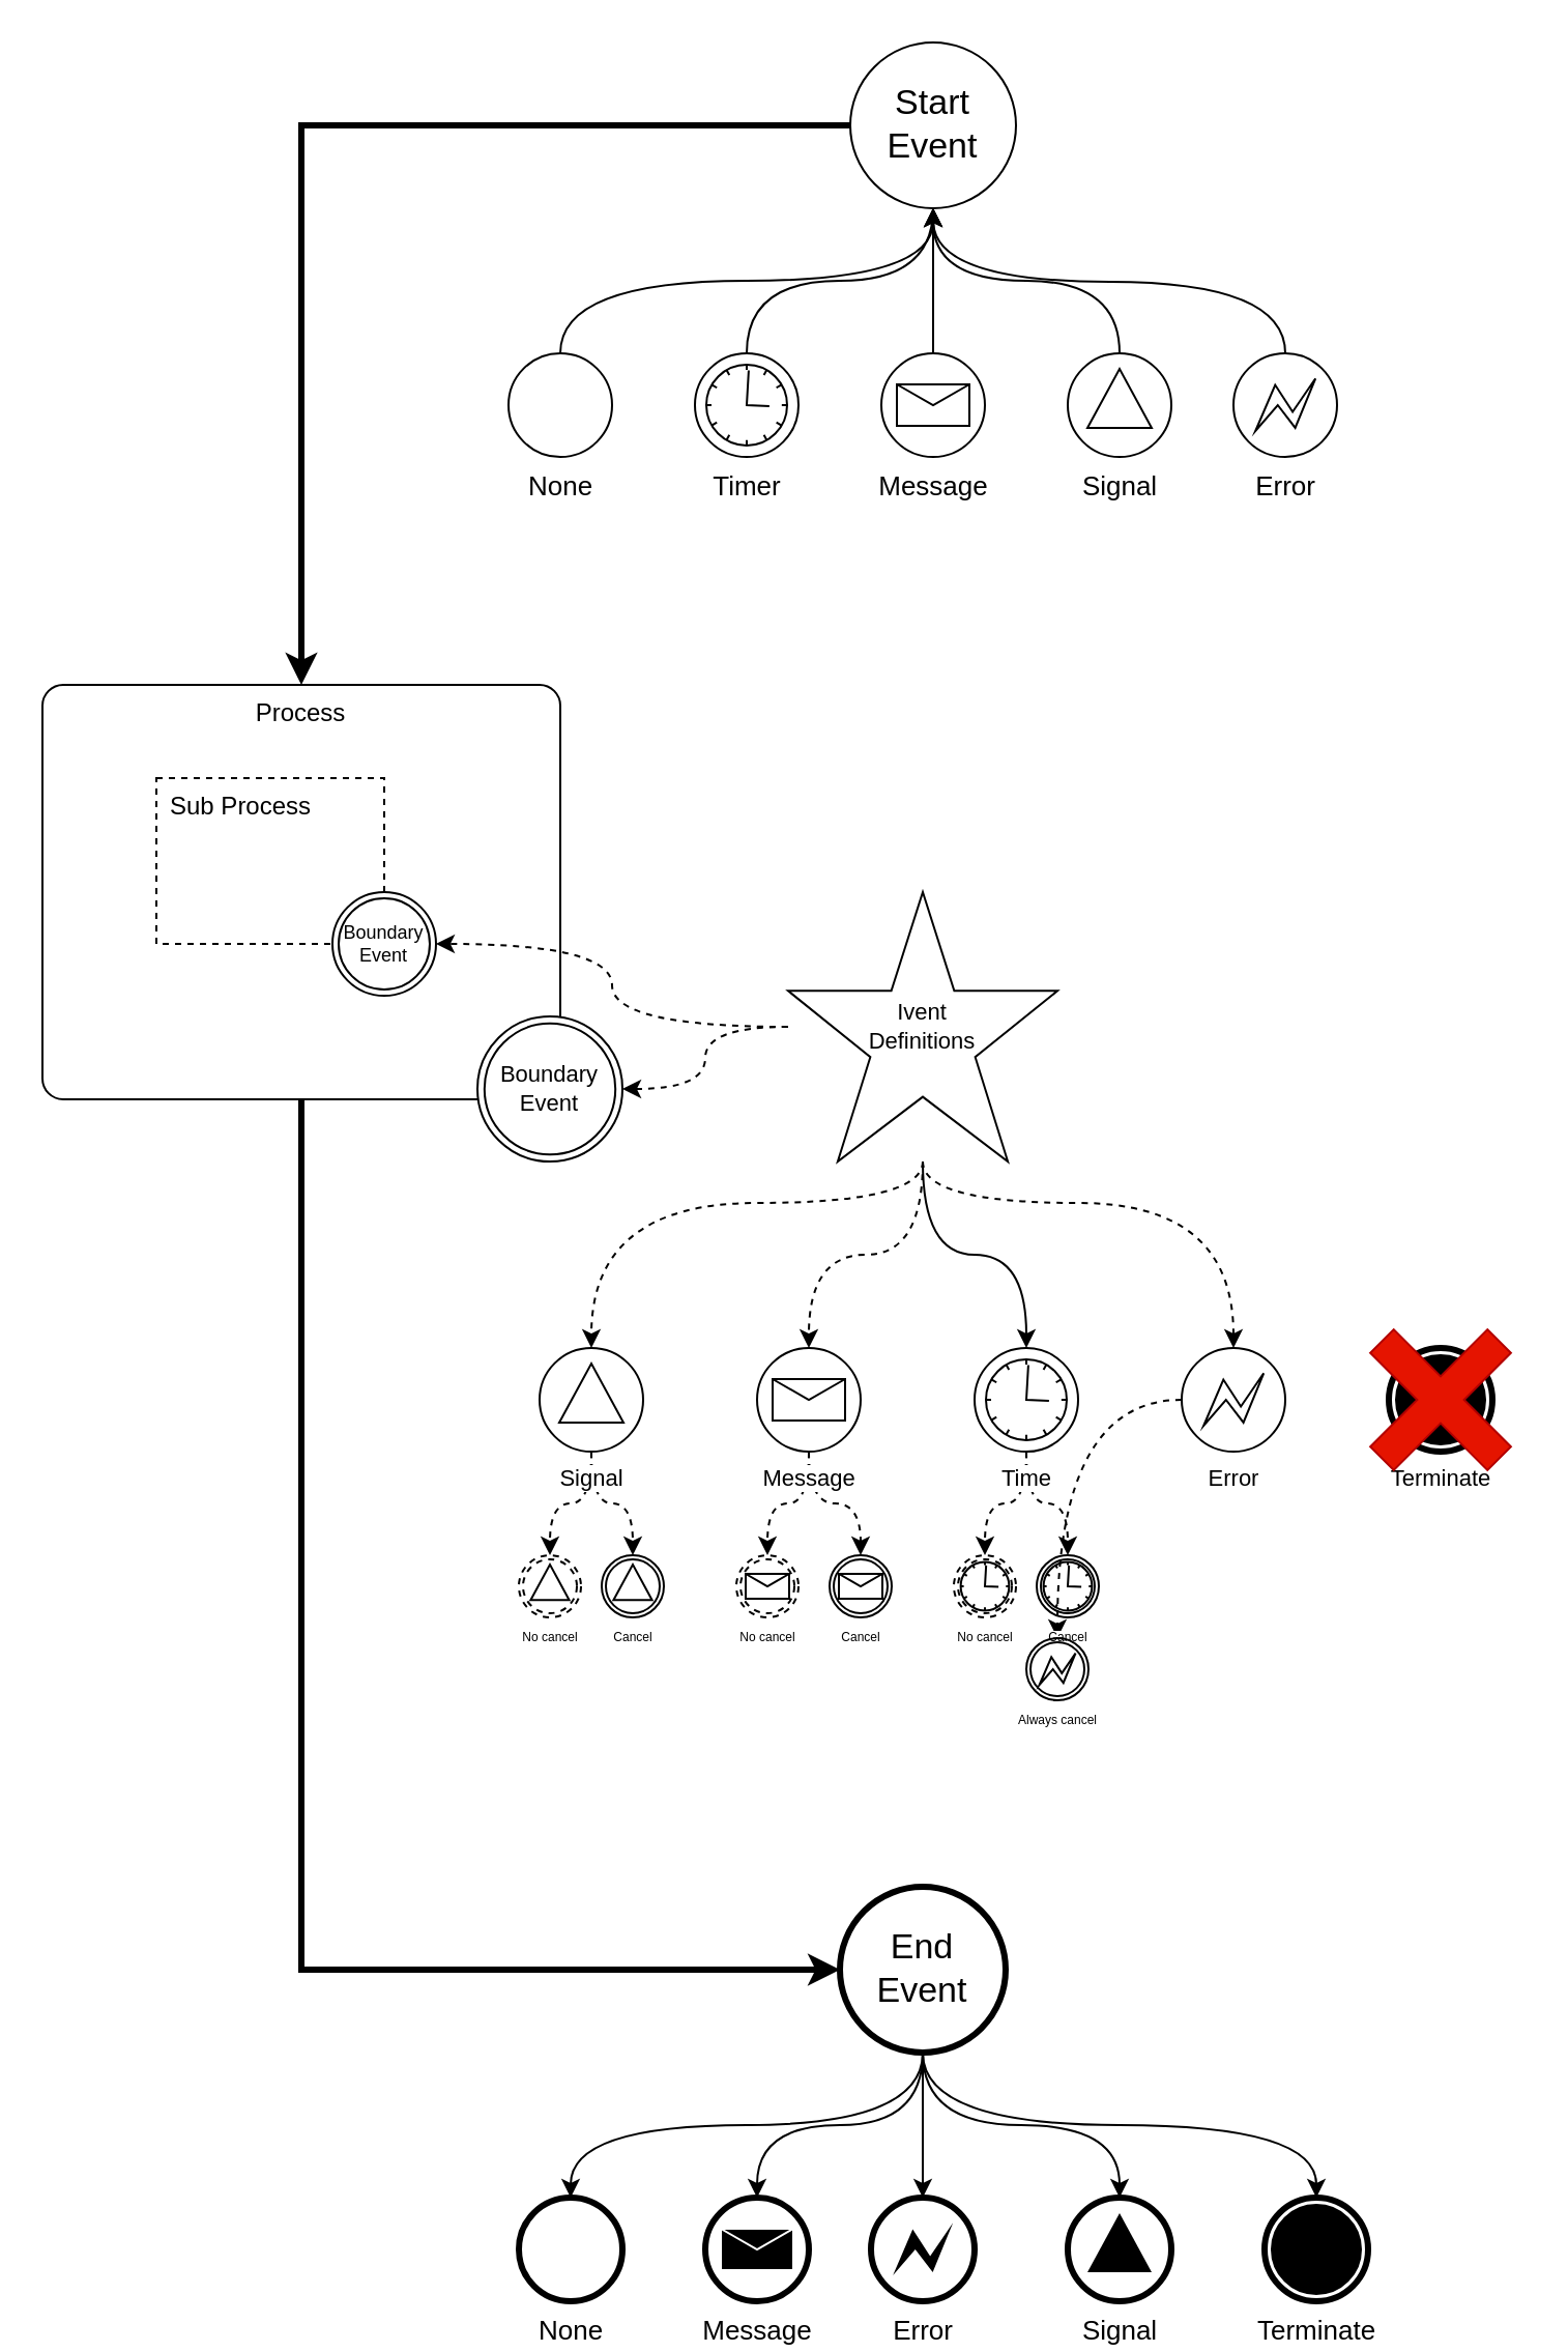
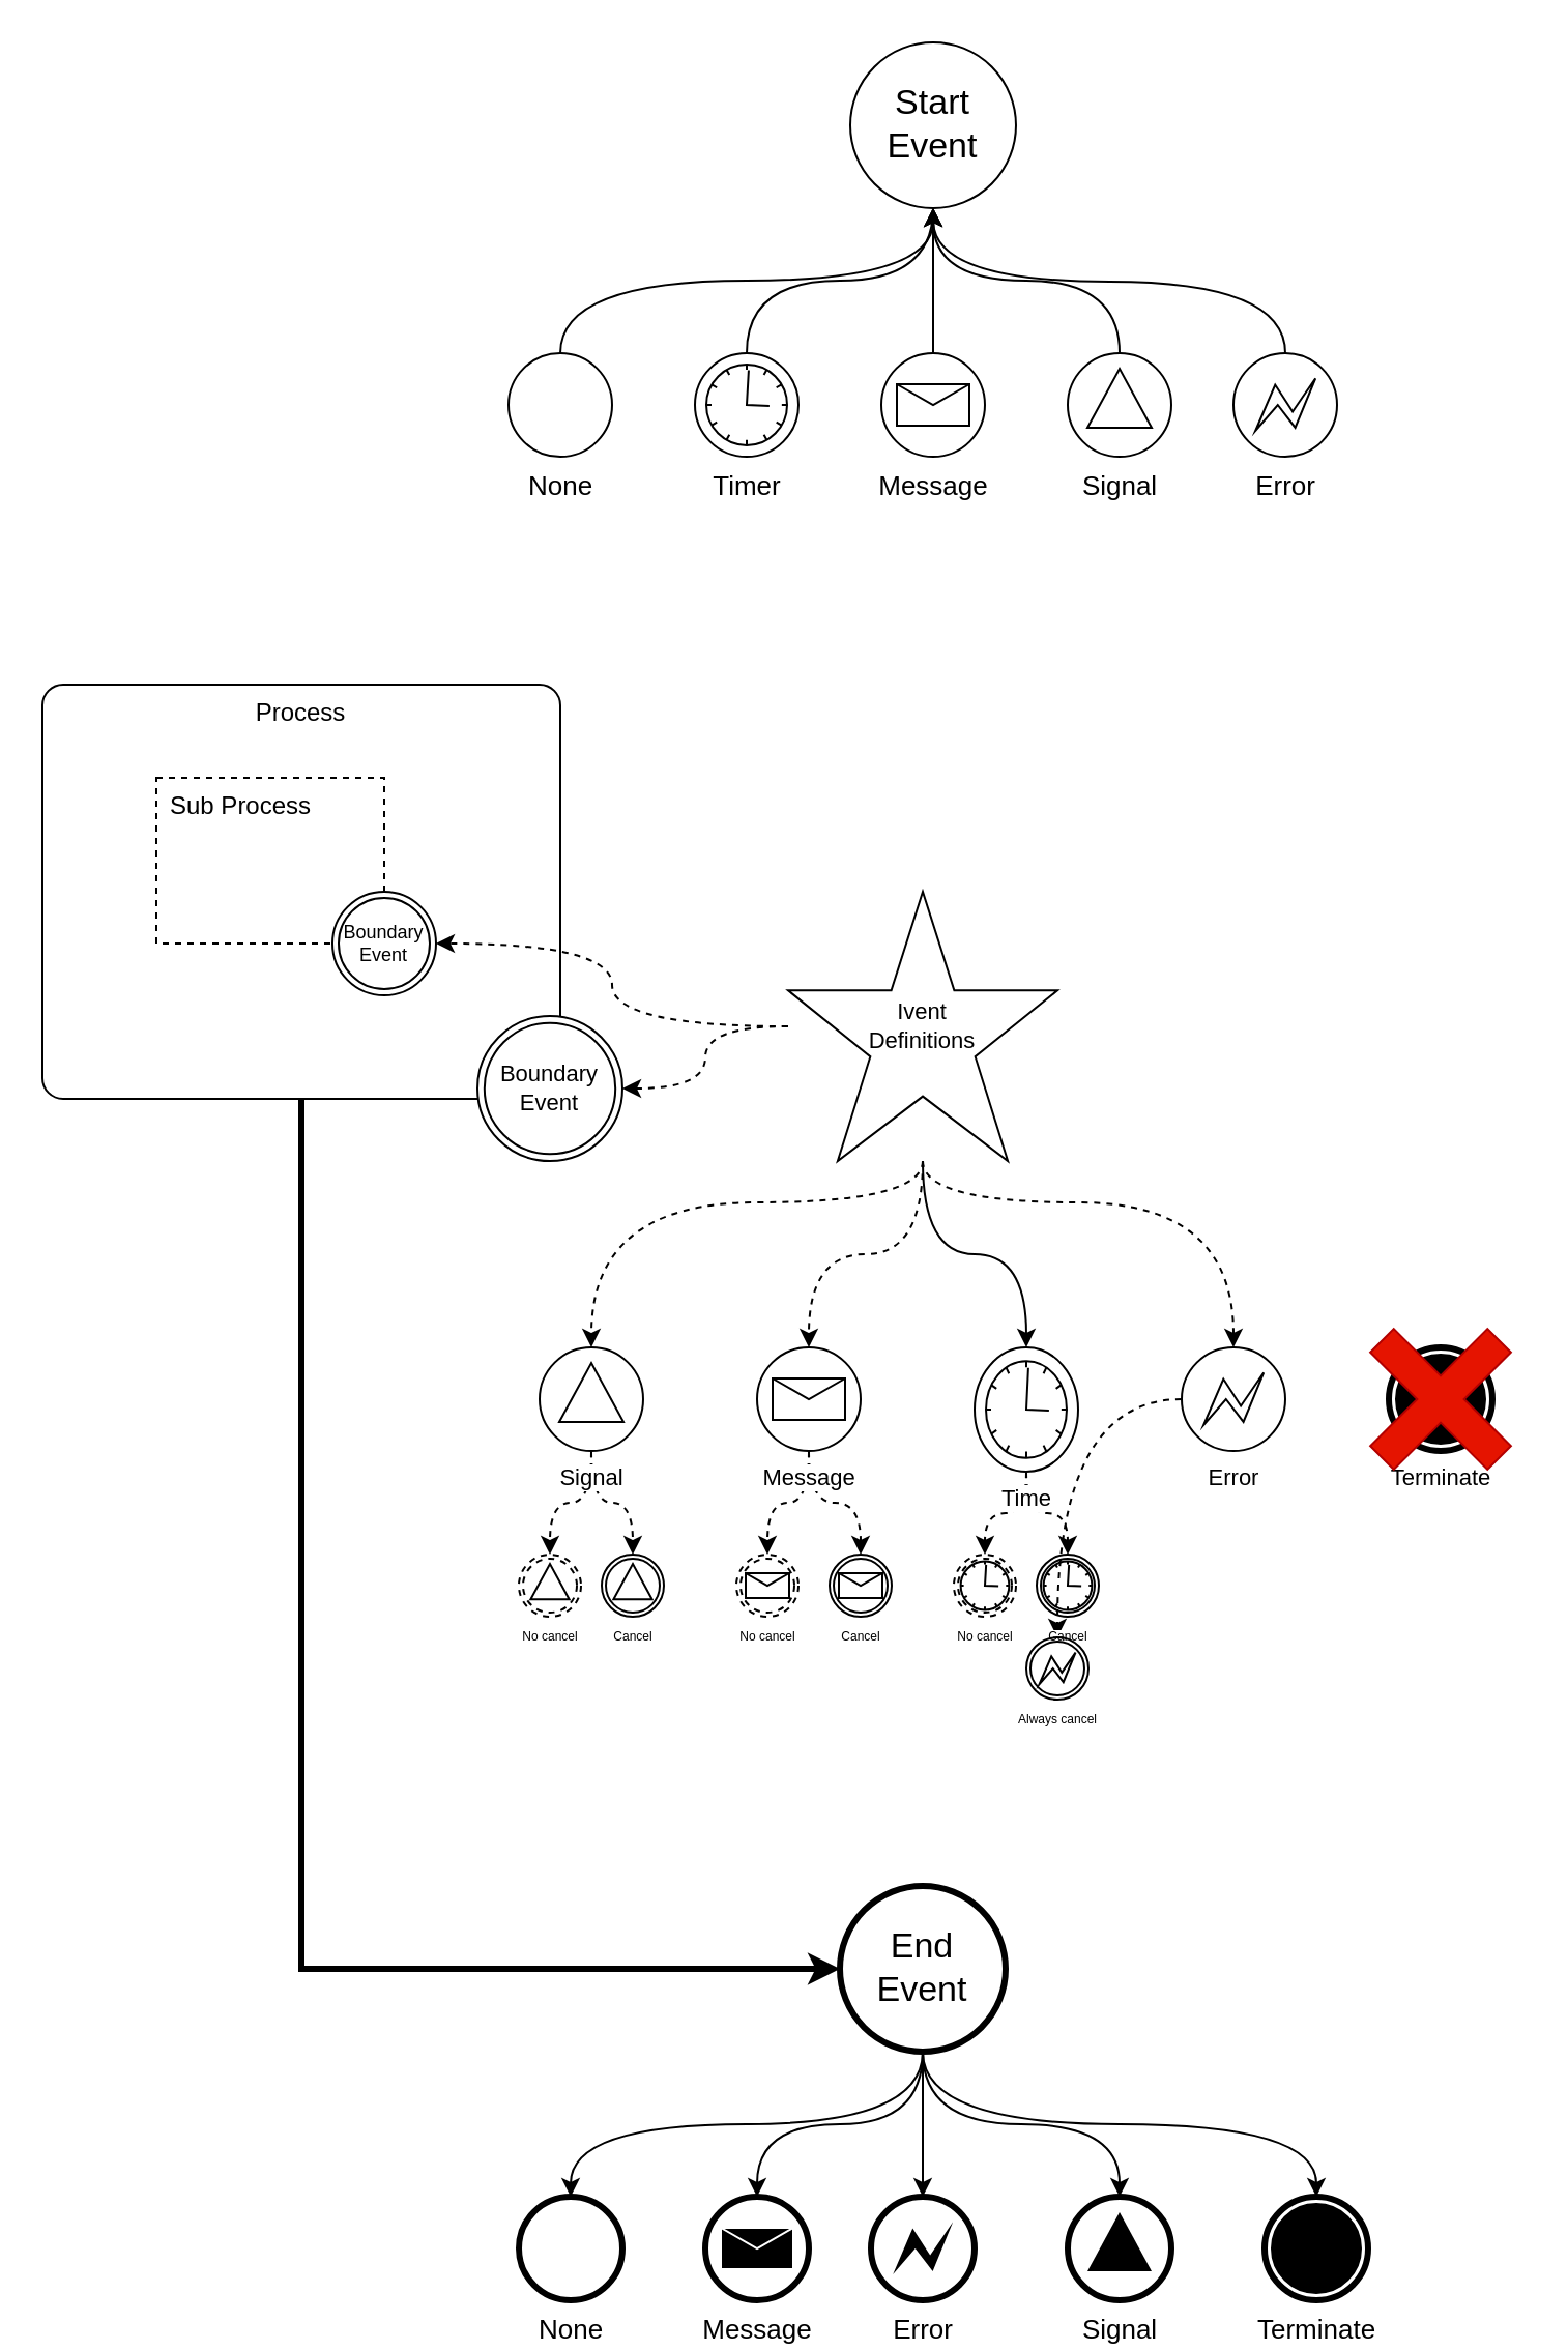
- <mxCell id="36" style="edgeStyle=orthogonalEdgeStyle;rounded=0;orthogonalLoop=1;jettySize=auto;html=1;strokeWidth=3;" parent="1" source="37" target="3" edge="1"><mxGeometry relative="1" as="geometry" /></mxCell>
- <mxCell id="22" value="Time" style="points=[[0.145,0.145,0],[0.5,0,0],[0.855,0.145,0],[1,0.5,0],[0.855,0.855,0],[0.5,1,0],[0.145,0.855,0],[0,0.5,0]];shape=mxgraph.bpmn.event;html=1;verticalLabelPosition=bottom;labelBackgroundColor=#ffffff;verticalAlign=top;align=center;perimeter=ellipsePerimeter;outlineConnect=0;aspect=fixed;outline=standard;symbol=timer;fontSize=11;strokeColor=default;strokeWidth=1;fillColor=default;" parent="1" vertex="1"><mxGeometry x="470" y="650" width="50" height="50" as="geometry" /></mxCell>
+ <mxCell id="22" value="Time" style="points=[[0.145,0.145,0],[0.5,0,0],[0.855,0.145,0],[1,0.5,0],[0.855,0.855,0],[0.5,1,0],[0.145,0.855,0],[0,0.5,0]];shape=mxgraph.bpmn.event;html=1;verticalLabelPosition=bottom;labelBackgroundColor=#ffffff;verticalAlign=top;align=center;perimeter=ellipsePerimeter;outlineConnect=0;aspect=fixed;outline=standard;symbol=timer;fontSize=11;strokeColor=default;strokeWidth=1;fillColor=default;" parent="1" vertex="1"><mxGeometry x="470" y="650" width="50" height="60" as="geometry" /></mxCell>
